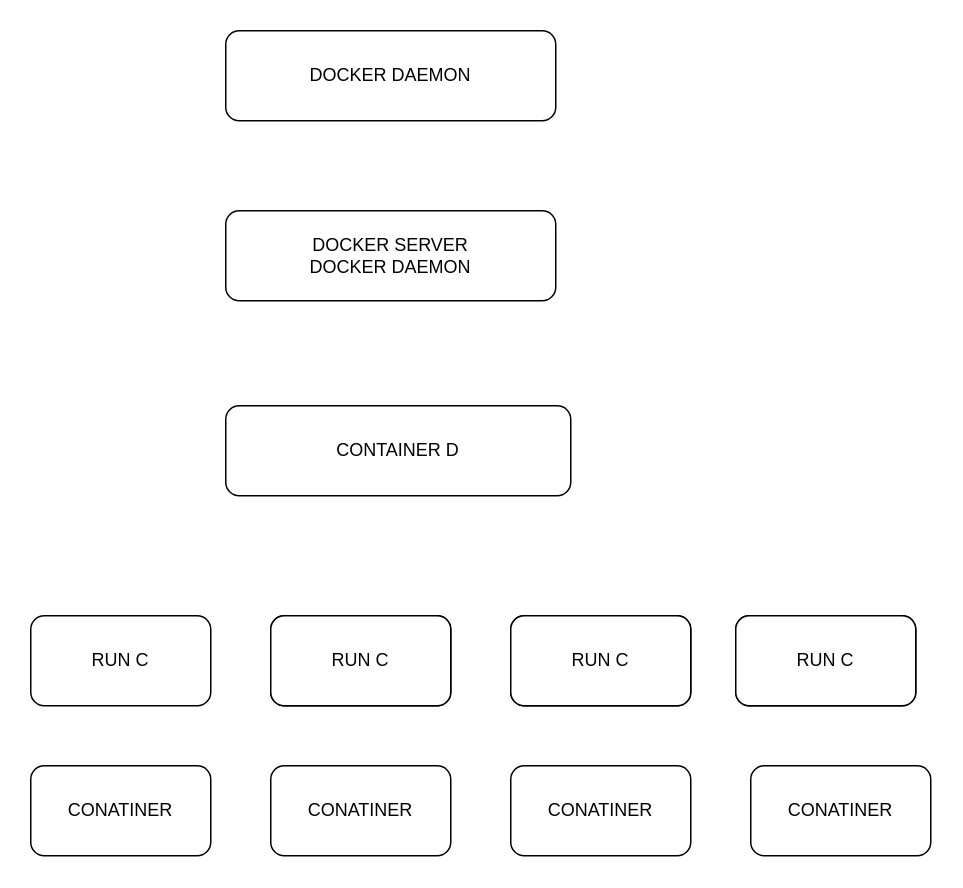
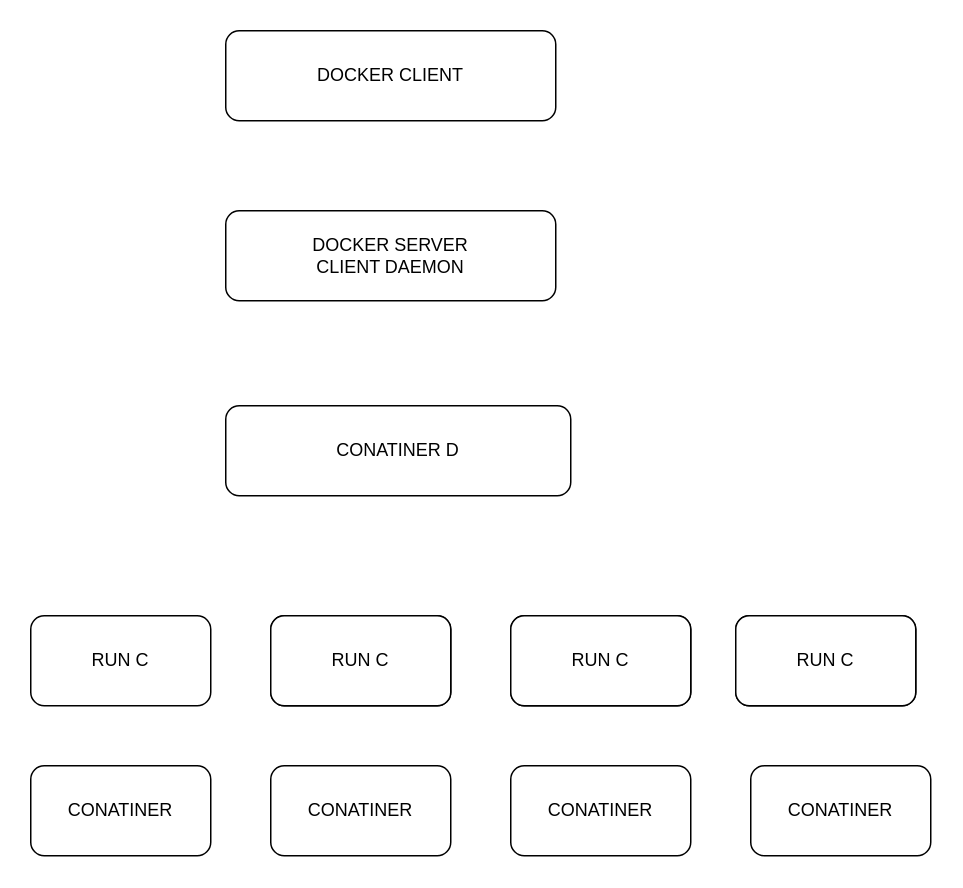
- <mxCell id="2" value="DOCKER DAEMON" style="rounded=1;whiteSpace=wrap;html=1;" vertex="1" parent="1"><mxGeometry x="150" y="20" width="220" height="60" as="geometry" /></mxCell>
+ <mxCell id="2" value="DOCKER CLIENT" style="rounded=1;whiteSpace=wrap;html=1;" vertex="1" parent="1"><mxGeometry x="150" y="20" width="220" height="60" as="geometry" /></mxCell>
- <mxCell id="3" value="DOCKER SERVER&lt;br&gt;DOCKER DAEMON" style="rounded=1;whiteSpace=wrap;html=1;" vertex="1" parent="1"><mxGeometry x="150" y="140" width="220" height="60" as="geometry" /></mxCell>
+ <mxCell id="3" value="DOCKER SERVER&lt;br&gt;CLIENT DAEMON" style="rounded=1;whiteSpace=wrap;html=1;" vertex="1" parent="1"><mxGeometry x="150" y="140" width="220" height="60" as="geometry" /></mxCell>
- <mxCell id="4" value="CONTAINER D" style="rounded=1;whiteSpace=wrap;html=1;" vertex="1" parent="1"><mxGeometry x="150" y="270" width="230" height="60" as="geometry" /></mxCell>
+ <mxCell id="4" value="CONATINER D" style="rounded=1;whiteSpace=wrap;html=1;" vertex="1" parent="1"><mxGeometry x="150" y="270" width="230" height="60" as="geometry" /></mxCell>
